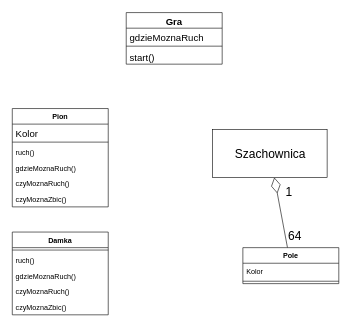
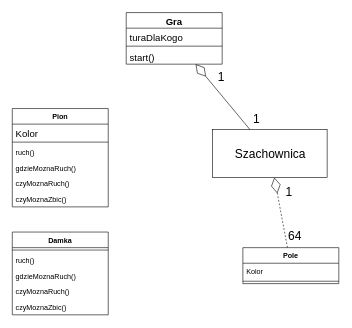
- <mxCell id="26" value="gdzieMoznaRuch" style="text;strokeColor=none;fillColor=none;align=left;verticalAlign=top;spacingLeft=4;spacingRight=4;overflow=hidden;rotatable=0;points=[[0,0.5],[1,0.5]];portConstraint=eastwest;fontSize=16;" vertex="1" parent="25"><mxGeometry y="26" width="160" height="26" as="geometry" /></mxCell>
+ <mxCell id="26" value="turaDlaKogo" style="text;strokeColor=none;fillColor=none;align=left;verticalAlign=top;spacingLeft=4;spacingRight=4;overflow=hidden;rotatable=0;points=[[0,0.5],[1,0.5]];portConstraint=eastwest;fontSize=16;" vertex="1" parent="25"><mxGeometry y="26" width="160" height="26" as="geometry" /></mxCell>
+ <mxCell id="3" value="" style="endArrow=diamondThin;endFill=0;endSize=24;html=1;rounded=0;fontSize=20;" parent="1" source="2" target="25" edge="1"><mxGeometry width="160" relative="1" as="geometry"><mxPoint x="152.711" y="210" as="sourcePoint" /><mxPoint x="333.711" y="90" as="targetPoint" /></mxGeometry></mxCell>
+ <mxCell id="4" value="1" style="edgeLabel;html=1;align=center;verticalAlign=middle;resizable=0;points=[];fontSize=20;" parent="3" vertex="1" connectable="0"><mxGeometry x="-0.535" y="-2" relative="1" as="geometry"><mxPoint x="30" y="7" as="offset" /></mxGeometry></mxCell>
+ <mxCell id="5" value="1" style="edgeLabel;html=1;align=center;verticalAlign=middle;resizable=0;points=[];fontSize=20;" parent="3" vertex="1" connectable="0"><mxGeometry x="0.517" y="-2" relative="1" as="geometry"><mxPoint x="18" y="-5" as="offset" /></mxGeometry></mxCell>
- <mxCell id="6" value="" style="endArrow=diamondThin;endFill=0;endSize=24;html=1;rounded=0;fontSize=20;" parent="1" source="22" target="2" edge="1"><mxGeometry width="160" relative="1" as="geometry"><mxPoint x="484.5" y="403" as="sourcePoint" /><mxPoint x="370" y="270" as="targetPoint" /></mxGeometry></mxCell>
+ <mxCell id="6" value="" style="endArrow=diamondThin;endFill=0;endSize=24;html=1;rounded=0;fontSize=20;dashed=1;" parent="1" source="22" target="2" edge="1"><mxGeometry width="160" relative="1" as="geometry"><mxPoint x="484.5" y="403" as="sourcePoint" /><mxPoint x="370" y="270" as="targetPoint" /></mxGeometry></mxCell>
